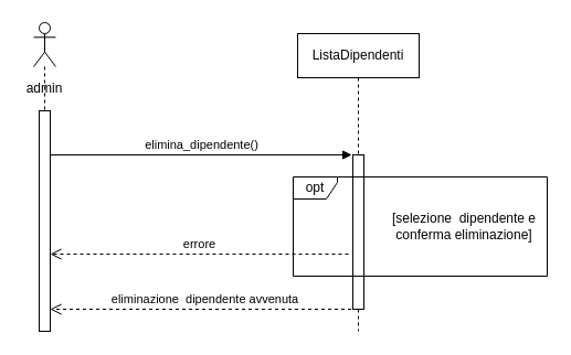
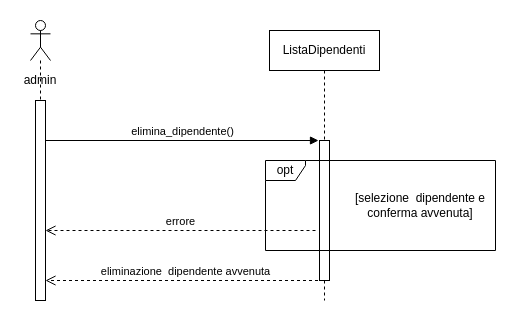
- <mxCell id="10" value="[selezione&amp;nbsp; dipendente e conferma eliminazione]" style="text;html=1;strokeColor=none;fillColor=none;align=center;verticalAlign=middle;whiteSpace=wrap;rounded=0;" vertex="1" parent="1"><mxGeometry x="345" y="170" width="150" height="70" as="geometry" /></mxCell>
+ <mxCell id="10" value="[selezione&amp;nbsp; dipendente e conferma avvenuta]" style="text;html=1;strokeColor=none;fillColor=none;align=center;verticalAlign=middle;whiteSpace=wrap;rounded=0;" vertex="1" parent="1"><mxGeometry x="345" y="170" width="150" height="70" as="geometry" /></mxCell>
